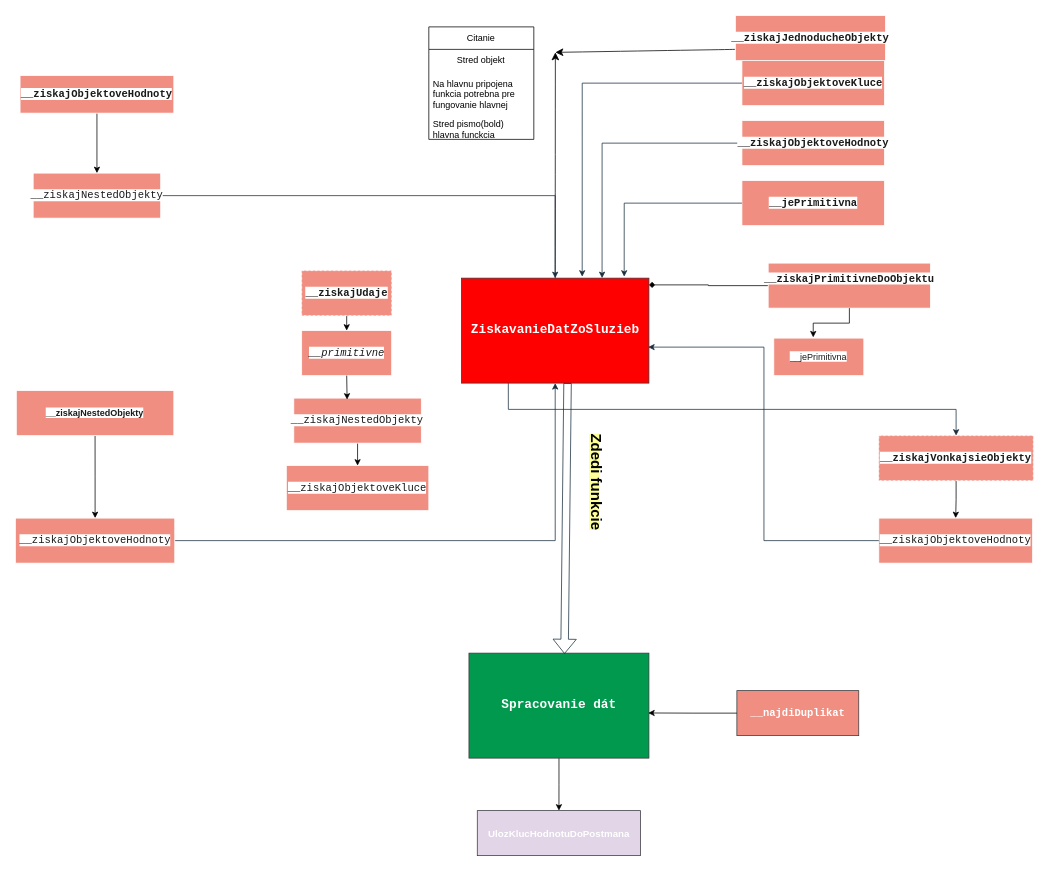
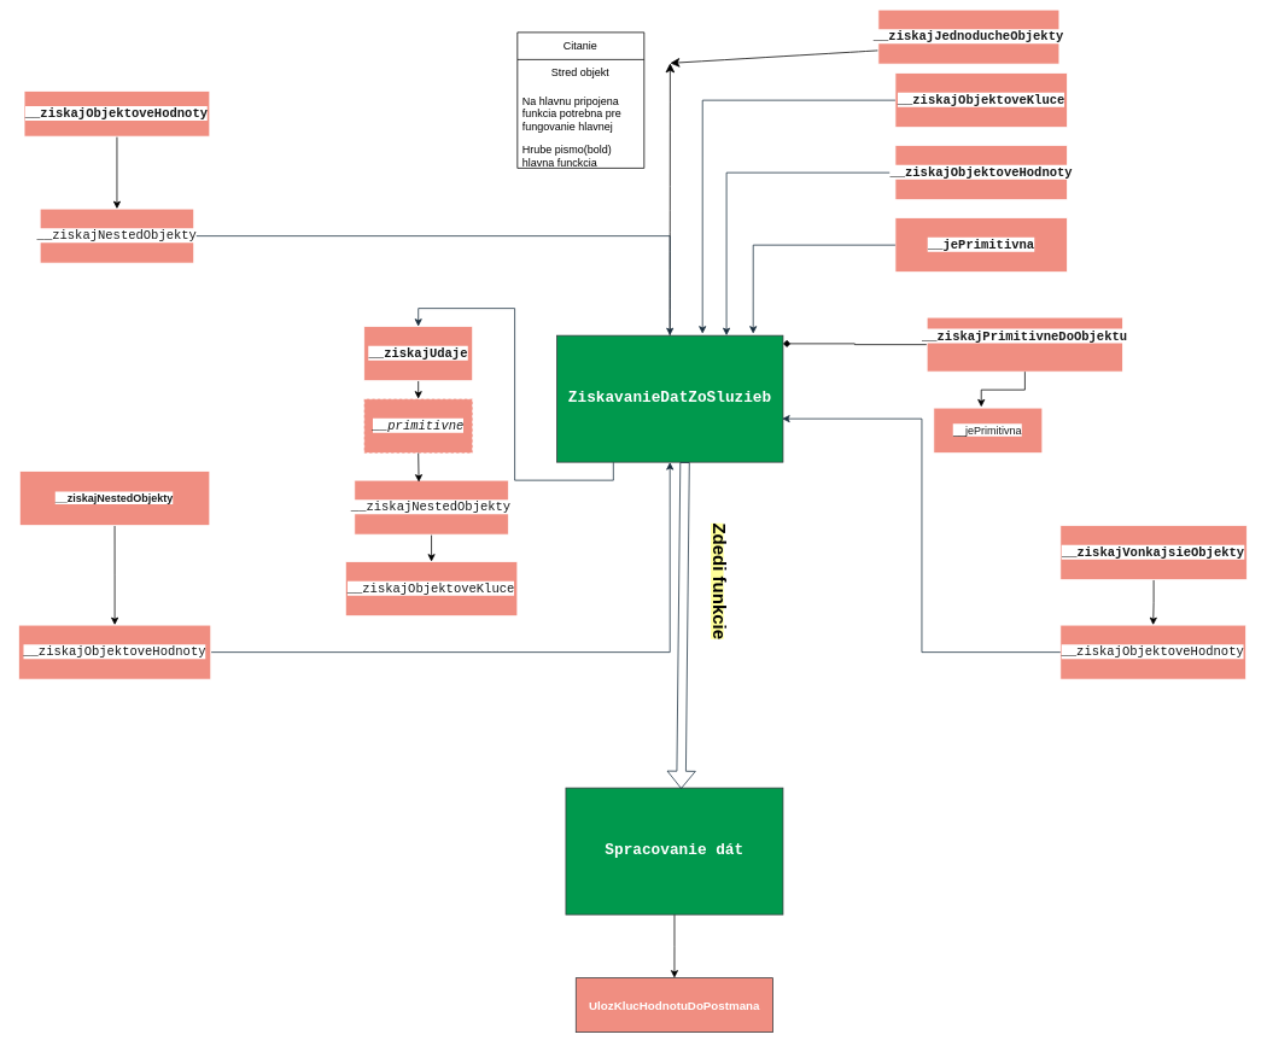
- <mxCell id="46" value="&lt;div style=&quot;font-family: Consolas, &amp;quot;Courier New&amp;quot;, monospace; font-size: 14px; line-height: 19px;&quot;&gt;&lt;span style=&quot;background-color: rgb(255, 255, 255);&quot;&gt;__ziskajJednoducheObjekty&lt;/span&gt;&lt;/div&gt;" style="rounded=0;whiteSpace=wrap;html=1;fontSize=12;fillColor=#F08E81;strokeColor=#FFFFFF;fontColor=#1A1A1A;labelBackgroundColor=none;fontStyle=1;" vertex="1" parent="1"><mxGeometry x="980" y="20" width="200" height="60" as="geometry" /></mxCell>
+ <mxCell id="46" value="&lt;div style=&quot;font-family: Consolas, &amp;quot;Courier New&amp;quot;, monospace; font-size: 14px; line-height: 19px;&quot;&gt;&lt;span style=&quot;background-color: rgb(255, 255, 255);&quot;&gt;__ziskajJednoducheObjekty&lt;/span&gt;&lt;/div&gt;" style="rounded=0;whiteSpace=wrap;html=1;fontSize=12;fillColor=#F08E81;strokeColor=#FFFFFF;fontColor=#1A1A1A;labelBackgroundColor=none;fontStyle=1;" vertex="1" parent="1"><mxGeometry x="970" y="10" width="200" height="60" as="geometry" /></mxCell>
- <mxCell id="39" value="Stred pismo(bold) hlavna funckcia" style="text;strokeColor=none;fillColor=none;align=left;verticalAlign=middle;spacingLeft=4;spacingRight=4;overflow=hidden;points=[[0,0.5],[1,0.5]];portConstraint=eastwest;rotatable=0;whiteSpace=wrap;html=1;" vertex="1" parent="36"><mxGeometry y="120" width="140" height="30" as="geometry" /></mxCell>
+ <mxCell id="39" value="Hrube pismo(bold) hlavna funckcia" style="text;strokeColor=none;fillColor=none;align=left;verticalAlign=middle;spacingLeft=4;spacingRight=4;overflow=hidden;points=[[0,0.5],[1,0.5]];portConstraint=eastwest;rotatable=0;whiteSpace=wrap;html=1;" vertex="1" parent="36"><mxGeometry y="120" width="140" height="30" as="geometry" /></mxCell>
- <mxCell id="23" value="&lt;div style=&quot;font-family: Consolas, &amp;quot;Courier New&amp;quot;, monospace; font-size: 14px; line-height: 19px;&quot;&gt;&lt;span style=&quot;background-color: rgb(255, 255, 255);&quot;&gt;&lt;font color=&quot;#1a1a1a&quot;&gt;__ziskajUdaje&lt;/font&gt;&lt;/span&gt;&lt;/div&gt;" style="rounded=0;whiteSpace=wrap;html=1;labelBackgroundColor=none;fillColor=#F08E81;strokeColor=#FFFFFF;fontColor=#1A1A1A;fontStyle=1;dashed=1;" vertex="1" parent="1"><mxGeometry x="401.75" y="360" width="120" height="60" as="geometry" /></mxCell>
+ <mxCell id="23" value="&lt;div style=&quot;font-family: Consolas, &amp;quot;Courier New&amp;quot;, monospace; font-size: 14px; line-height: 19px;&quot;&gt;&lt;span style=&quot;background-color: rgb(255, 255, 255);&quot;&gt;&lt;font color=&quot;#1a1a1a&quot;&gt;__ziskajUdaje&lt;/font&gt;&lt;/span&gt;&lt;/div&gt;" style="rounded=0;whiteSpace=wrap;html=1;labelBackgroundColor=none;fillColor=#F08E81;strokeColor=#FFFFFF;fontColor=#1A1A1A;fontStyle=1" vertex="1" parent="1"><mxGeometry x="401.75" y="360" width="120" height="60" as="geometry" /></mxCell>
- <mxCell id="4" value="&lt;div style=&quot;font-family: Consolas, &amp;quot;Courier New&amp;quot;, monospace; line-height: 19px;&quot;&gt;&lt;div style=&quot;line-height: 19px;&quot;&gt;&lt;font style=&quot;font-size: 17px;&quot; color=&quot;#ffffff&quot;&gt;ZiskavanieDatZoSluzieb&lt;/font&gt;&lt;/div&gt;&lt;/div&gt;" style="rounded=0;whiteSpace=wrap;html=1;labelBackgroundColor=none;fillColor=#FF0000;strokeColor=#36393d;fontStyle=1" vertex="1" parent="1"><mxGeometry x="614.75" y="370" width="250" height="140" as="geometry" /></mxCell>
+ <mxCell id="4" value="&lt;div style=&quot;font-family: Consolas, &amp;quot;Courier New&amp;quot;, monospace; line-height: 19px;&quot;&gt;&lt;div style=&quot;line-height: 19px;&quot;&gt;&lt;font style=&quot;font-size: 17px;&quot; color=&quot;#ffffff&quot;&gt;ZiskavanieDatZoSluzieb&lt;/font&gt;&lt;/div&gt;&lt;/div&gt;" style="rounded=0;whiteSpace=wrap;html=1;labelBackgroundColor=none;fillColor=#00994d;strokeColor=#36393d;fontStyle=1;" vertex="1" parent="1"><mxGeometry x="614.75" y="370" width="250" height="140" as="geometry" /></mxCell>
- <mxCell id="19" value="&lt;span style=&quot;background-color: rgb(255, 255, 255);&quot;&gt;&lt;font color=&quot;#1a1a1a&quot;&gt;&lt;br&gt;&lt;/font&gt;&lt;/span&gt;&lt;div style=&quot;font-family: Consolas, &amp;quot;Courier New&amp;quot;, monospace; font-weight: normal; font-size: 14px; line-height: 19px;&quot;&gt;&lt;div&gt;&lt;span style=&quot;font-style: italic; background-color: rgb(255, 255, 255);&quot;&gt;&lt;font color=&quot;#1a1a1a&quot;&gt;__primitivne&lt;/font&gt;&lt;/span&gt;&lt;/div&gt;&lt;/div&gt;&lt;span style=&quot;background-color: rgb(255, 255, 255);&quot;&gt;&lt;br&gt;&lt;/span&gt;" style="rounded=0;whiteSpace=wrap;html=1;labelBackgroundColor=none;fillColor=#F08E81;strokeColor=#FFFFFF;fontColor=#1A1A1A;" vertex="1" parent="1"><mxGeometry x="401.75" y="440" width="120" height="60" as="geometry" /></mxCell>
+ <mxCell id="19" value="&lt;span style=&quot;background-color: rgb(255, 255, 255);&quot;&gt;&lt;font color=&quot;#1a1a1a&quot;&gt;&lt;br&gt;&lt;/font&gt;&lt;/span&gt;&lt;div style=&quot;font-family: Consolas, &amp;quot;Courier New&amp;quot;, monospace; font-weight: normal; font-size: 14px; line-height: 19px;&quot;&gt;&lt;div&gt;&lt;span style=&quot;font-style: italic; background-color: rgb(255, 255, 255);&quot;&gt;&lt;font color=&quot;#1a1a1a&quot;&gt;__primitivne&lt;/font&gt;&lt;/span&gt;&lt;/div&gt;&lt;/div&gt;&lt;span style=&quot;background-color: rgb(255, 255, 255);&quot;&gt;&lt;br&gt;&lt;/span&gt;" style="rounded=0;whiteSpace=wrap;html=1;labelBackgroundColor=none;fillColor=#F08E81;strokeColor=#FFFFFF;fontColor=#1A1A1A;dashed=1;" vertex="1" parent="1"><mxGeometry x="401.75" y="440" width="120" height="60" as="geometry" /></mxCell>
- <mxCell id="2" style="edgeStyle=orthogonalEdgeStyle;rounded=0;orthogonalLoop=1;jettySize=auto;html=1;exitX=0.25;exitY=1;exitDx=0;exitDy=0;labelBackgroundColor=none;fontColor=default;strokeColor=#182E3E;" edge="1" parent="1" source="4" target="10"><mxGeometry relative="1" as="geometry" /></mxCell>
+ <mxCell id="2" style="edgeStyle=orthogonalEdgeStyle;rounded=0;orthogonalLoop=1;jettySize=auto;html=1;exitX=0.25;exitY=1;exitDx=0;exitDy=0;entryX=0.5;entryY=0;entryDx=0;entryDy=0;labelBackgroundColor=none;fontColor=default;strokeColor=#182E3E;" edge="1" parent="1" source="4" target="23"><mxGeometry relative="1" as="geometry" /></mxCell>
- <mxCell id="10" value="&lt;div style=&quot;font-family: Consolas, &amp;quot;Courier New&amp;quot;, monospace; font-size: 14px; line-height: 19px;&quot;&gt;&lt;span style=&quot;background-color: rgb(255, 255, 255);&quot;&gt;&lt;font color=&quot;#1a1a1a&quot;&gt;__ziskajVonkajsieObjekty&lt;/font&gt;&lt;/span&gt;&lt;/div&gt;" style="whiteSpace=wrap;html=1;rounded=0;labelBackgroundColor=none;fillColor=#F08E81;strokeColor=#FFFFFF;fontColor=#1A1A1A;fontStyle=1;dashed=1;" vertex="1" parent="1"><mxGeometry x="1171.25" y="580" width="206" height="60" as="geometry" /></mxCell>
+ <mxCell id="10" value="&lt;div style=&quot;font-family: Consolas, &amp;quot;Courier New&amp;quot;, monospace; font-size: 14px; line-height: 19px;&quot;&gt;&lt;span style=&quot;background-color: rgb(255, 255, 255);&quot;&gt;&lt;font color=&quot;#1a1a1a&quot;&gt;__ziskajVonkajsieObjekty&lt;/font&gt;&lt;/span&gt;&lt;/div&gt;" style="whiteSpace=wrap;html=1;rounded=0;labelBackgroundColor=none;fillColor=#F08E81;strokeColor=#FFFFFF;fontColor=#1A1A1A;fontStyle=1" vertex="1" parent="1"><mxGeometry x="1171.25" y="580" width="206" height="60" as="geometry" /></mxCell>
- <mxCell id="40" style="edgeStyle=orthogonalEdgeStyle;rounded=0;orthogonalLoop=1;jettySize=auto;html=1;exitX=0;exitY=0.5;exitDx=0;exitDy=0;entryX=0.996;entryY=0.57;entryDx=0;entryDy=0;entryPerimeter=0;" edge="1" parent="1" source="34" target="33"><mxGeometry relative="1" as="geometry" /></mxCell>
- <mxCell id="34" value="&lt;div style=&quot;font-family: Consolas, &amp;quot;Courier New&amp;quot;, monospace; font-size: 14px; line-height: 19px;&quot;&gt;&lt;font style=&quot;&quot; color=&quot;#ffffff&quot;&gt;__najdiDuplikat&lt;/font&gt;&lt;/div&gt;" style="whiteSpace=wrap;html=1;fillColor=#F08E81;strokeColor=#36393d;rounded=0;labelBackgroundColor=none;fontStyle=1;" vertex="1" parent="1"><mxGeometry x="982" y="920" width="162.5" height="60" as="geometry" /></mxCell>
- <mxCell id="42" value="&lt;font style=&quot;font-size: 13px;&quot; color=&quot;#ffffff&quot;&gt;UlozKlucHodnotuDoPostmana&lt;/font&gt;" style="whiteSpace=wrap;html=1;fillColor=#e1d5e7;strokeColor=#36393d;rounded=0;labelBackgroundColor=none;fontStyle=1;" vertex="1" parent="1"><mxGeometry x="635.87" y="1080" width="217.75" height="60" as="geometry" /></mxCell>
+ <mxCell id="42" value="&lt;font style=&quot;font-size: 13px;&quot; color=&quot;#ffffff&quot;&gt;UlozKlucHodnotuDoPostmana&lt;/font&gt;" style="whiteSpace=wrap;html=1;fillColor=#F08E81;strokeColor=#36393d;rounded=0;labelBackgroundColor=none;fontStyle=1;" vertex="1" parent="1"><mxGeometry x="635.87" y="1080" width="217.75" height="60" as="geometry" /></mxCell>
